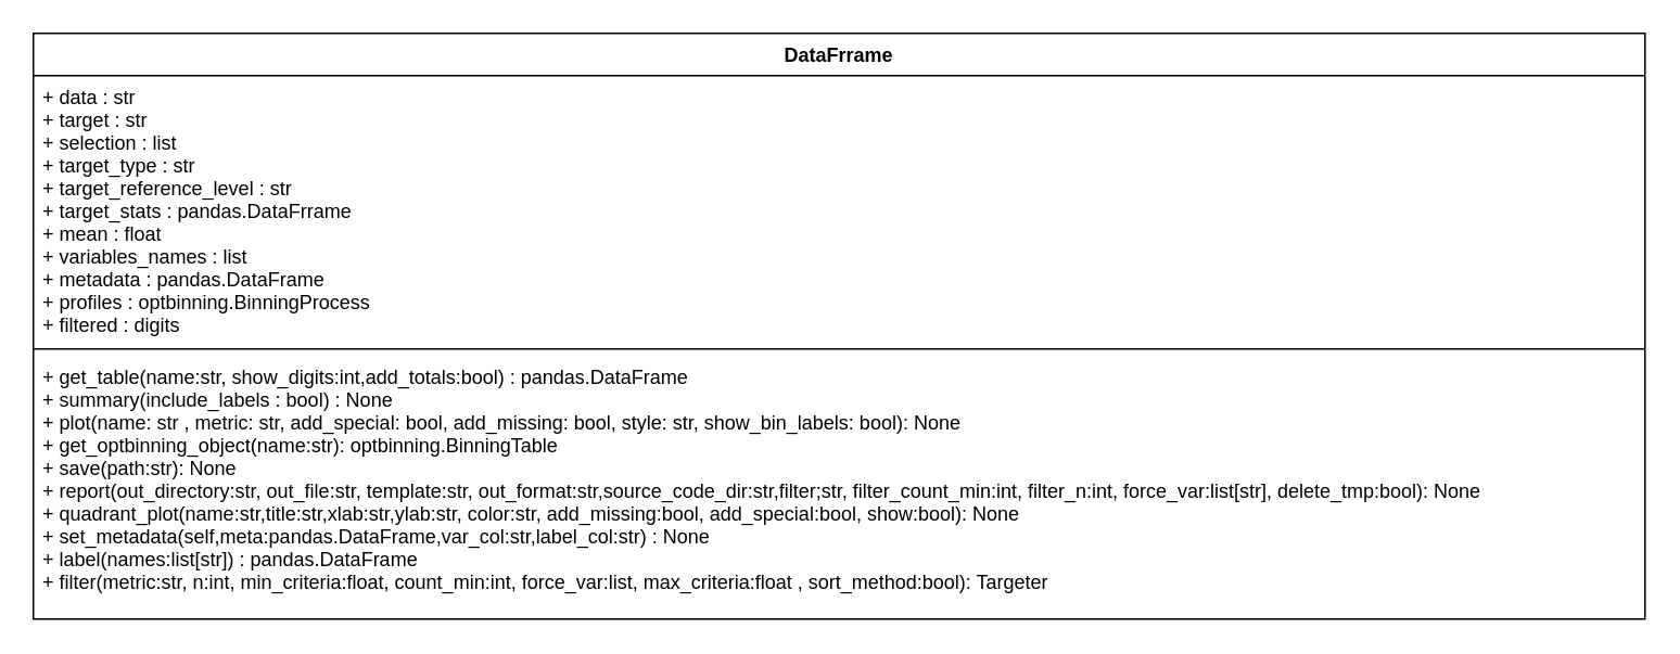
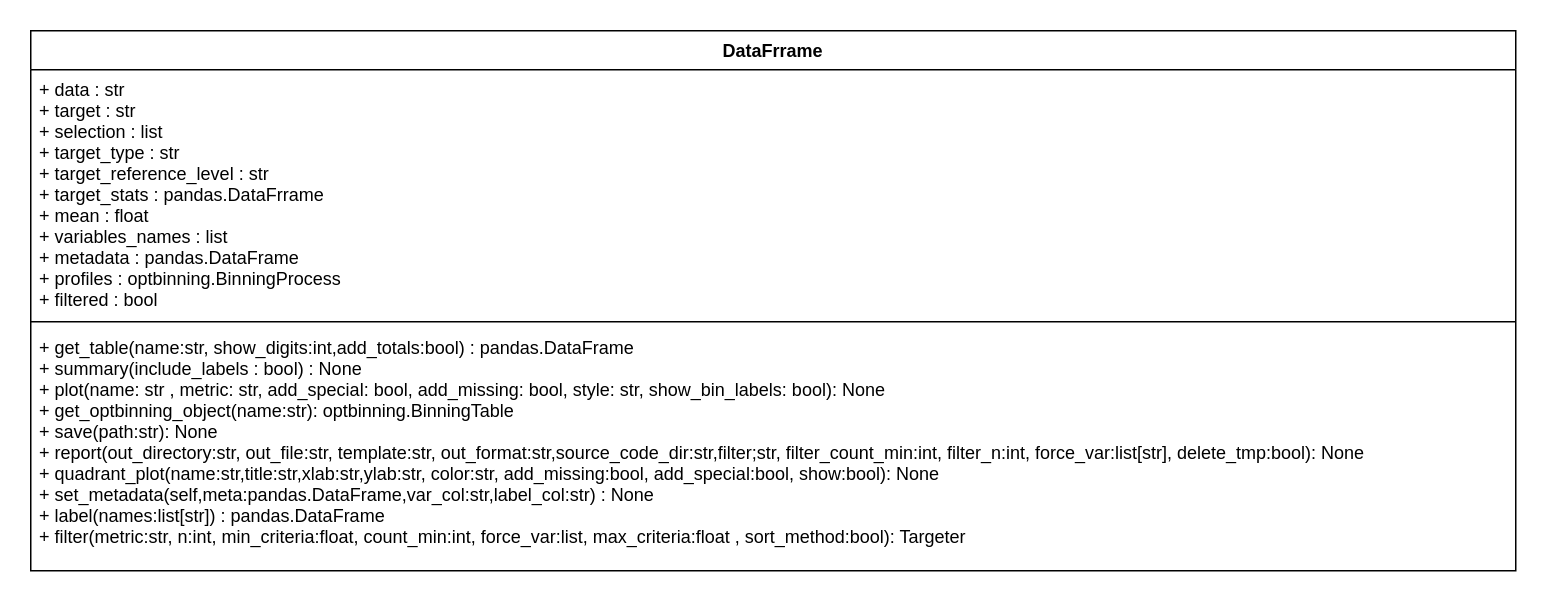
- <mxCell id="3" value="+ data : str&#10;+ target : str&#10;+ selection : list&#10;+ target_type : str &#10;+ target_reference_level : str&#10;+ target_stats : pandas.DataFrrame&#10;+ mean : float&#10;+ variables_names : list &#10;+ metadata : pandas.DataFrame&#10;+ profiles : optbinning.BinningProcess&#10;+ filtered : digits&#10;" style="text;strokeColor=none;fillColor=none;align=left;verticalAlign=top;spacingLeft=4;spacingRight=4;overflow=hidden;rotatable=0;points=[[0,0.5],[1,0.5]];portConstraint=eastwest;" parent="2" vertex="1"><mxGeometry y="26" width="990" height="164" as="geometry" /></mxCell>
+ <mxCell id="3" value="+ data : str&#10;+ target : str&#10;+ selection : list&#10;+ target_type : str &#10;+ target_reference_level : str&#10;+ target_stats : pandas.DataFrrame&#10;+ mean : float&#10;+ variables_names : list &#10;+ metadata : pandas.DataFrame&#10;+ profiles : optbinning.BinningProcess&#10;+ filtered : bool&#10;" style="text;strokeColor=none;fillColor=none;align=left;verticalAlign=top;spacingLeft=4;spacingRight=4;overflow=hidden;rotatable=0;points=[[0,0.5],[1,0.5]];portConstraint=eastwest;" parent="2" vertex="1"><mxGeometry y="26" width="990" height="164" as="geometry" /></mxCell>
